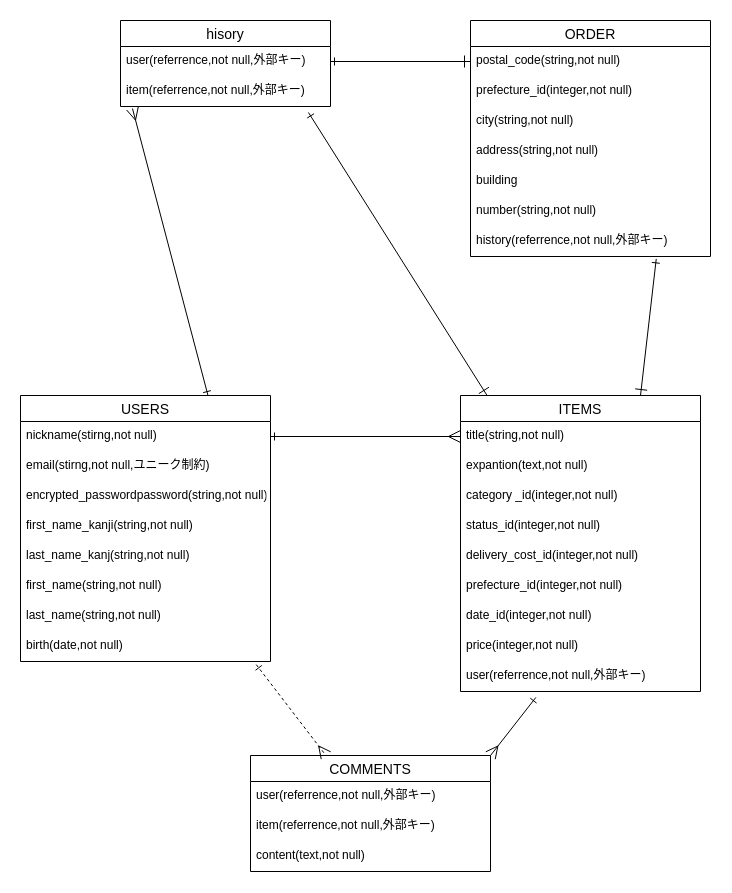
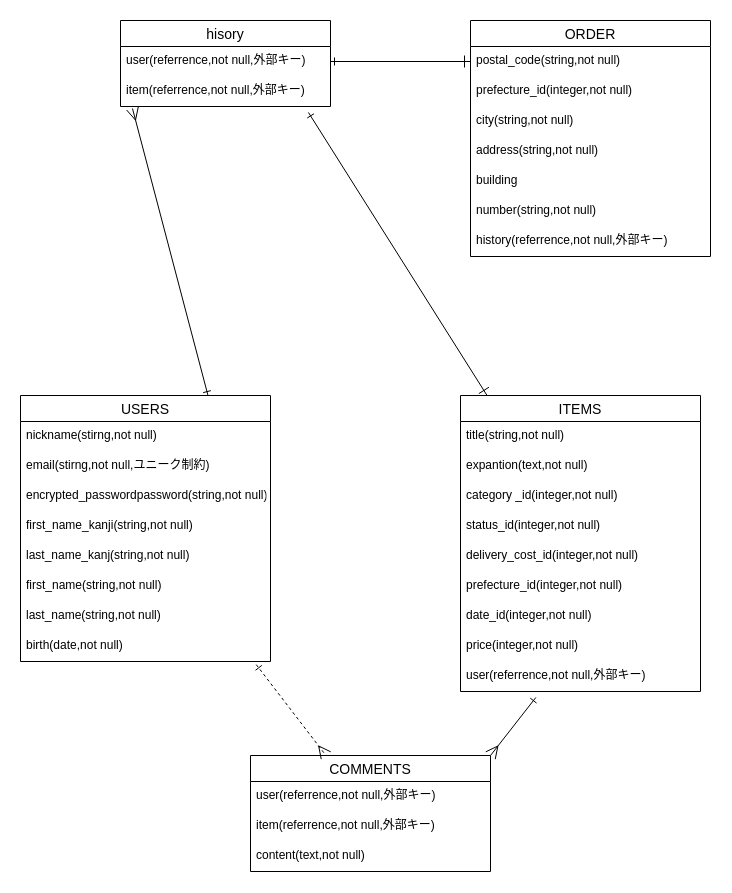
- <mxCell id="26" style="edgeStyle=none;html=1;exitX=0.774;exitY=1.079;exitDx=0;exitDy=0;endArrow=ERone;endFill=0;endSize=10;entryX=0.75;entryY=0;entryDx=0;entryDy=0;exitPerimeter=0;startArrow=ERone;startFill=0;" edge="1" parent="1" source="34" target="12"><mxGeometry relative="1" as="geometry"><mxPoint x="690" y="55" as="targetPoint" /></mxGeometry></mxCell>
- <mxCell id="35" style="edgeStyle=none;html=1;exitX=1;exitY=0.5;exitDx=0;exitDy=0;endArrow=ERmany;endFill=0;endSize=10;entryX=0;entryY=0.5;entryDx=0;entryDy=0;startArrow=ERone;startFill=0;" edge="1" parent="1" source="4" target="13"><mxGeometry relative="1" as="geometry"><mxPoint x="510" y="-24" as="targetPoint" /></mxGeometry></mxCell>
